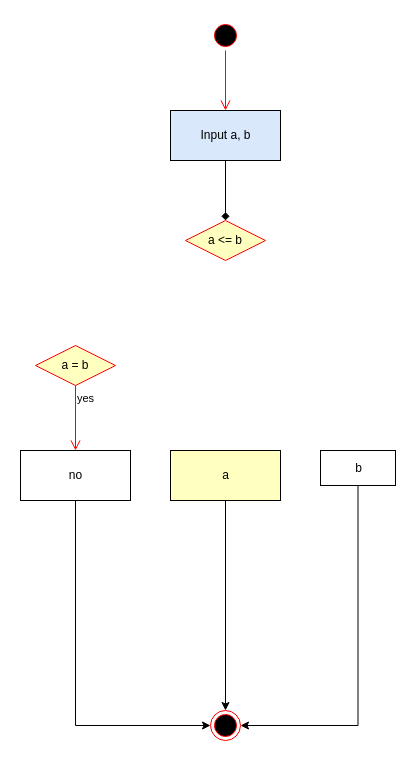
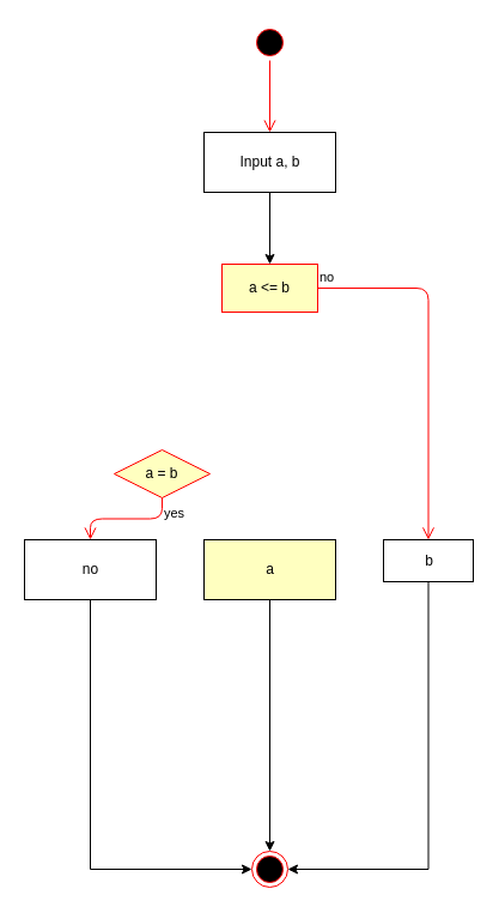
- <mxCell id="6" value="Input a, b" style="html=1;fillColor=#dae8fc;" vertex="1" parent="1"><mxGeometry x="170" y="110" width="110" height="50" as="geometry" /></mxCell>
+ <mxCell id="6" value="Input a, b" style="html=1;" vertex="1" parent="1"><mxGeometry x="170" y="110" width="110" height="50" as="geometry" /></mxCell>
- <mxCell id="5" style="edgeStyle=orthogonalEdgeStyle;rounded=0;orthogonalLoop=1;jettySize=auto;html=1;exitX=0.5;exitY=1;exitDx=0;exitDy=0;entryX=0.5;entryY=0;entryDx=0;entryDy=0;endArrow=diamond;" edge="1" parent="1" source="6" target="7"><mxGeometry relative="1" as="geometry" /></mxCell>
+ <mxCell id="5" style="edgeStyle=orthogonalEdgeStyle;rounded=0;orthogonalLoop=1;jettySize=auto;html=1;exitX=0.5;exitY=1;exitDx=0;exitDy=0;entryX=0.5;entryY=0;entryDx=0;entryDy=0;" edge="1" parent="1" source="6" target="7"><mxGeometry relative="1" as="geometry" /></mxCell>
- <mxCell id="7" value="a &amp;lt;= b" style="rhombus;whiteSpace=wrap;html=1;fillColor=#ffffc0;strokeColor=#ff0000;" vertex="1" parent="1"><mxGeometry x="185" y="220" width="80" height="40" as="geometry" /></mxCell>
+ <mxCell id="7" value="a &amp;lt;= b" style="whiteSpace=wrap;html=1;fillColor=#ffffc0;strokeColor=#ff0000;rounded=0;" vertex="1" parent="1"><mxGeometry x="185" y="220" width="80" height="40" as="geometry" /></mxCell>
+ <mxCell id="8" value="no" style="edgeStyle=orthogonalEdgeStyle;html=1;align=left;verticalAlign=bottom;endArrow=open;endSize=8;strokeColor=#ff0000;entryX=0.5;entryY=0;entryDx=0;entryDy=0;" edge="1" source="7" parent="1" target="12"><mxGeometry x="-1" relative="1" as="geometry"><mxPoint x="355" y="240" as="targetPoint" /></mxGeometry></mxCell>
- <mxCell id="13" value="a = b" style="rhombus;whiteSpace=wrap;html=1;fillColor=#ffffc0;strokeColor=#ff0000;" vertex="1" parent="1"><mxGeometry x="35" y="345" width="80" height="40" as="geometry" /></mxCell>
+ <mxCell id="13" value="a = b" style="rhombus;whiteSpace=wrap;html=1;fillColor=#ffffc0;strokeColor=#ff0000;" vertex="1" parent="1"><mxGeometry x="95" y="375" width="80" height="40" as="geometry" /></mxCell>
